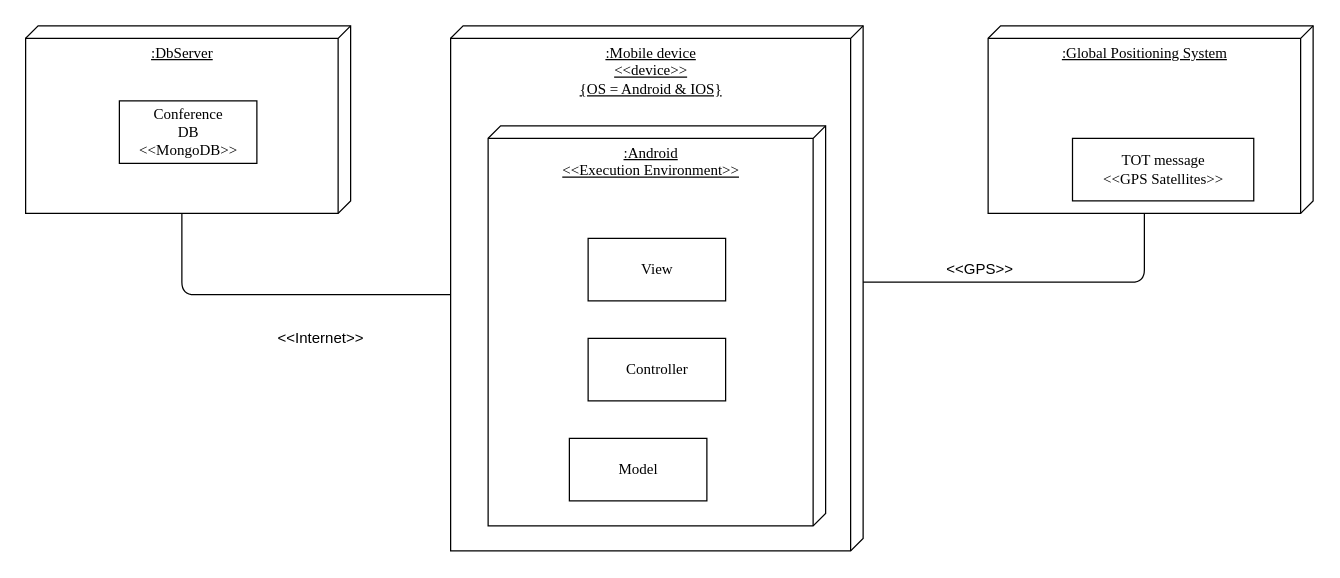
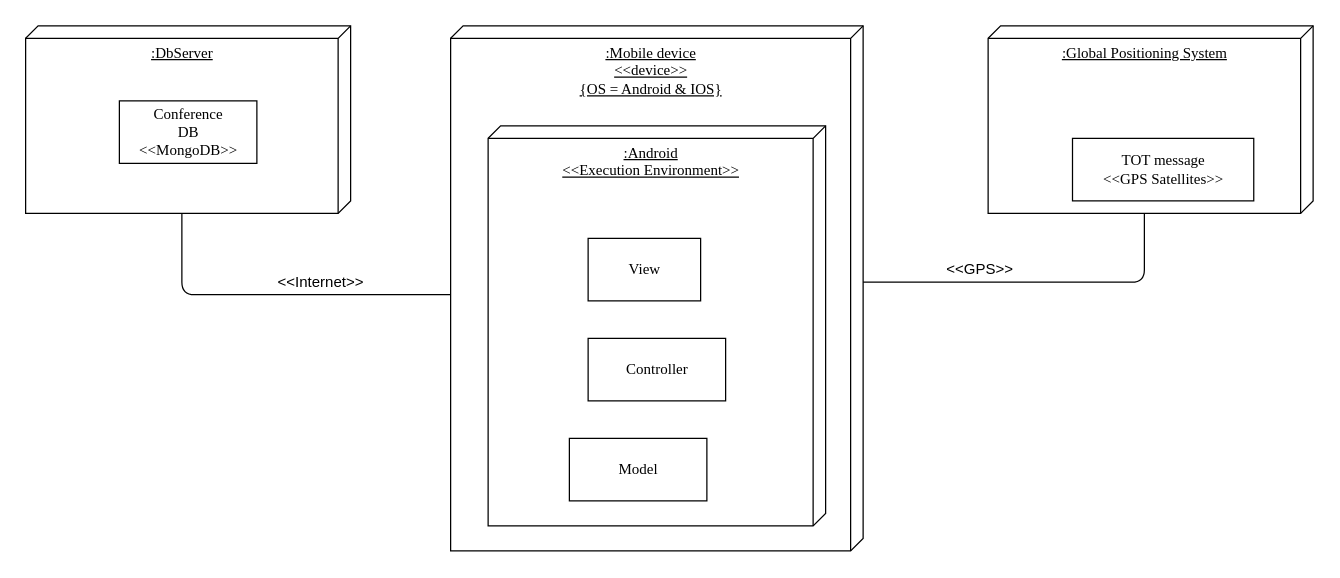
- <mxCell id="5" value="View" style="html=1;rounded=0;shadow=0;comic=0;labelBackgroundColor=none;strokeWidth=1;fontFamily=Verdana;fontSize=12;align=center;" parent="1" vertex="1"><mxGeometry x="470" y="190" width="110" height="50" as="geometry" /></mxCell>
+ <mxCell id="5" value="View" style="html=1;rounded=0;shadow=0;comic=0;labelBackgroundColor=none;strokeWidth=1;fontFamily=Verdana;fontSize=12;align=center;" parent="1" vertex="1"><mxGeometry x="470" y="190" width="90" height="50" as="geometry" /></mxCell>
- <mxCell id="7" value="&amp;lt;&amp;lt;Internet&amp;gt;&amp;gt;" style="text;html=1;resizable=0;points=[];autosize=1;align=left;verticalAlign=top;spacingTop=-4;" parent="1" vertex="1"><mxGeometry x="220" y="260" width="80" height="20" as="geometry" /></mxCell>
+ <mxCell id="7" value="&amp;lt;&amp;lt;Internet&amp;gt;&amp;gt;" style="text;html=1;resizable=0;points=[];autosize=1;align=left;verticalAlign=top;spacingTop=-4;" parent="1" vertex="1"><mxGeometry x="220" y="215" width="80" height="20" as="geometry" /></mxCell>
